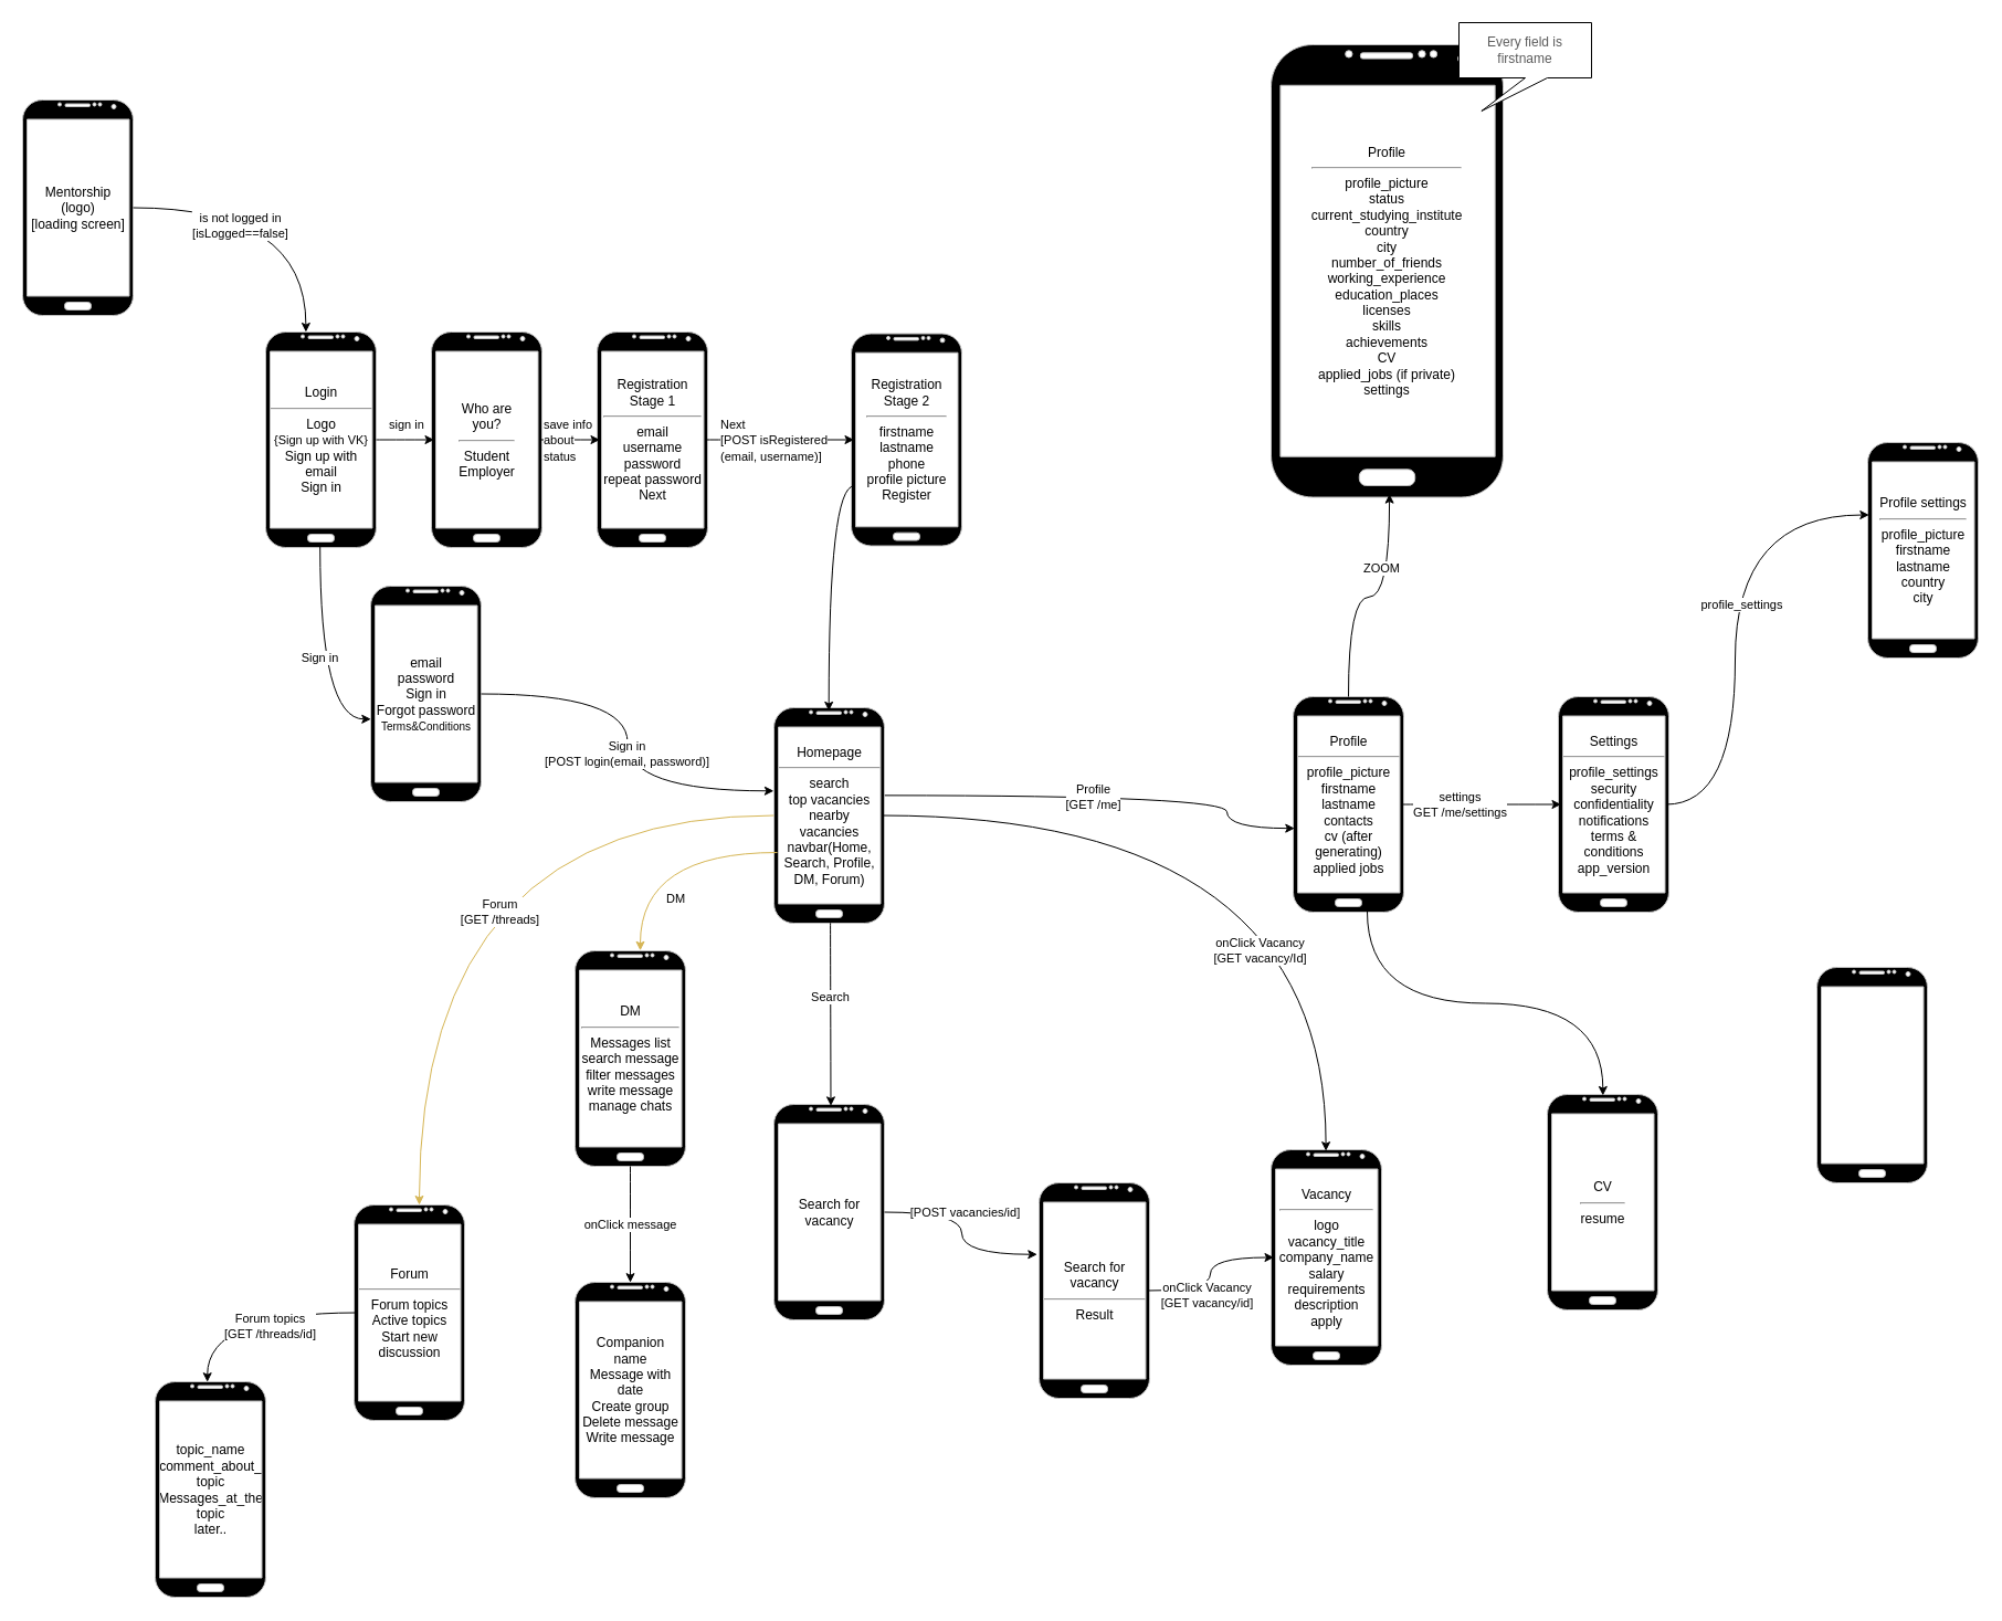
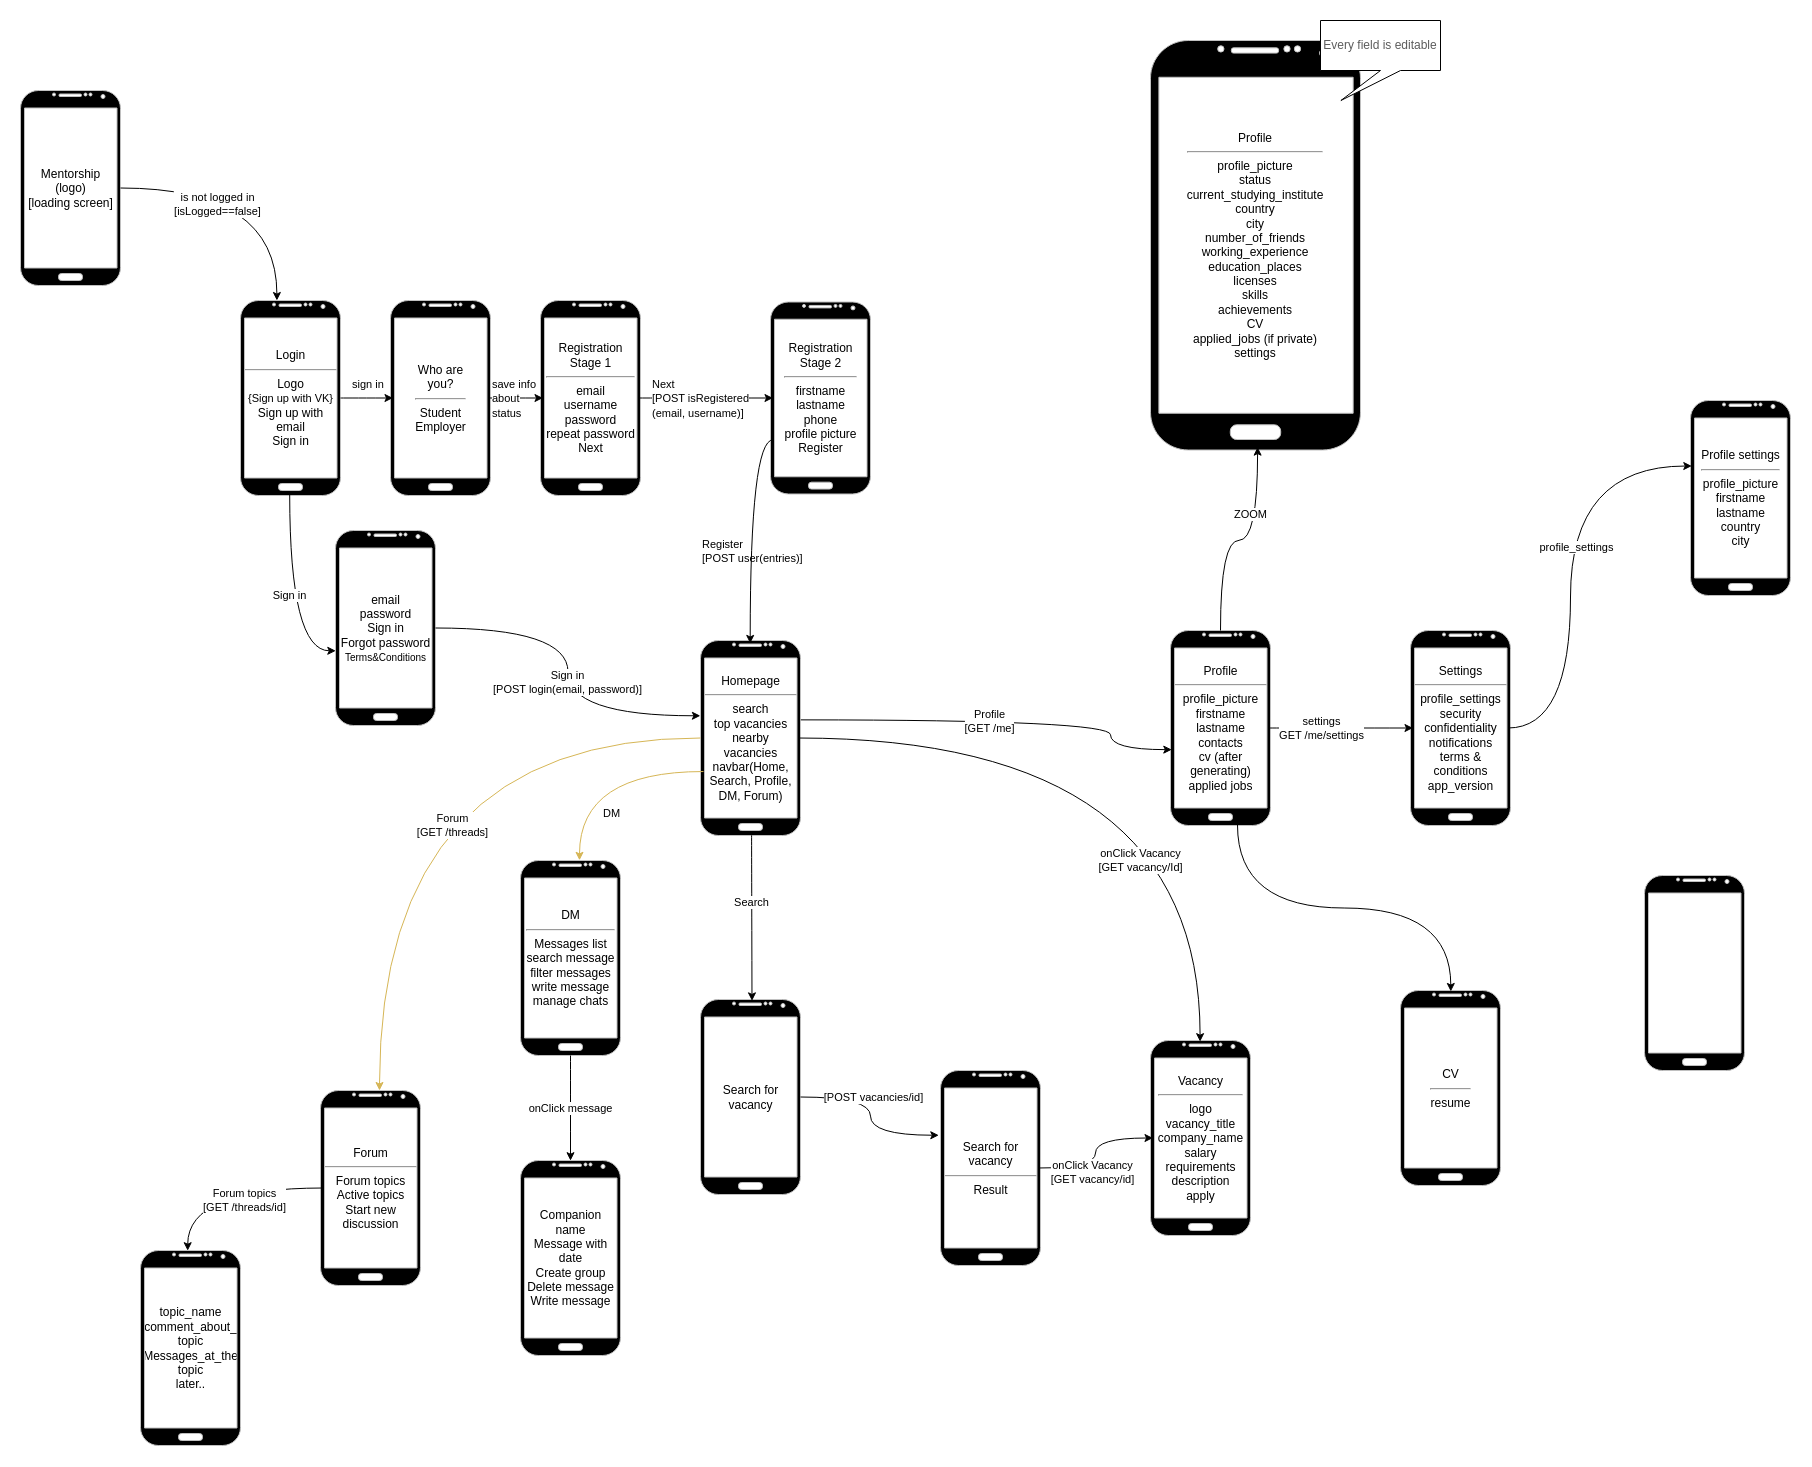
- <mxCell id="99" value="Every field is firstname" style="shape=callout;whiteSpace=wrap;html=1;perimeter=calloutPerimeter;rounded=0;sketch=0;fontColor=#5C5C5C;fillColor=#FFFFFF;position2=0.17;" vertex="1" parent="1"><mxGeometry x="1320" y="20" width="120" height="80" as="geometry" /></mxCell>
+ <mxCell id="99" value="Every field is editable" style="shape=callout;whiteSpace=wrap;html=1;perimeter=calloutPerimeter;rounded=0;sketch=0;fontColor=#5C5C5C;fillColor=#FFFFFF;position2=0.17;" vertex="1" parent="1"><mxGeometry x="1320" y="20" width="120" height="80" as="geometry" /></mxCell>
+ <mxCell id="68" value="&lt;span style=&quot;color: rgb(0, 0, 0); font-family: helvetica; font-size: 11px; font-style: normal; font-weight: 400; letter-spacing: normal; text-align: center; text-indent: 0px; text-transform: none; word-spacing: 0px; background-color: rgb(255, 255, 255); display: inline; float: none;&quot;&gt;Register&lt;/span&gt;&lt;br style=&quot;color: rgb(0, 0, 0); font-family: helvetica; font-size: 11px; font-style: normal; font-weight: 400; letter-spacing: normal; text-align: center; text-indent: 0px; text-transform: none; word-spacing: 0px;&quot;&gt;&lt;span style=&quot;color: rgb(0, 0, 0); font-family: helvetica; font-size: 11px; font-style: normal; font-weight: 400; letter-spacing: normal; text-align: center; text-indent: 0px; text-transform: none; word-spacing: 0px; background-color: rgb(255, 255, 255); display: inline; float: none;&quot;&gt;[POST user(entries)]&lt;/span&gt;" style="text;whiteSpace=wrap;html=1;" parent="1" vertex="1"><mxGeometry x="700" y="530" width="130" height="40" as="geometry" /></mxCell>
